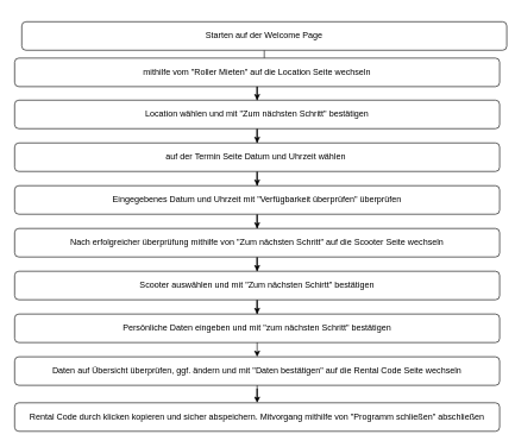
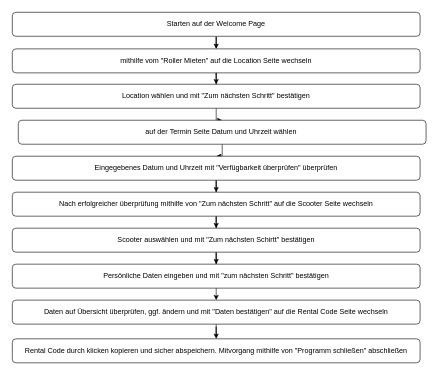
- <mxCell id="3" value="Starten auf der Welcome Page" style="rounded=1;whiteSpace=wrap;html=1;" parent="1" vertex="1"><mxGeometry x="30" y="30" width="680" height="40" as="geometry" /></mxCell>
+ <mxCell id="3" value="Starten auf der Welcome Page" style="rounded=1;whiteSpace=wrap;html=1;" parent="1" vertex="1"><mxGeometry x="20" y="20" width="680" height="40" as="geometry" /></mxCell>
- <mxCell id="9" value="auf der Termin Seite Datum und Uhrzeit wählen&amp;nbsp;" style="rounded=1;whiteSpace=wrap;html=1;" parent="1" vertex="1"><mxGeometry x="20" y="200" width="680" height="40" as="geometry" /></mxCell>
+ <mxCell id="9" value="auf der Termin Seite Datum und Uhrzeit wählen&amp;nbsp;" style="rounded=1;whiteSpace=wrap;html=1;" parent="1" vertex="1"><mxGeometry x="30" y="200" width="680" height="40" as="geometry" /></mxCell>
